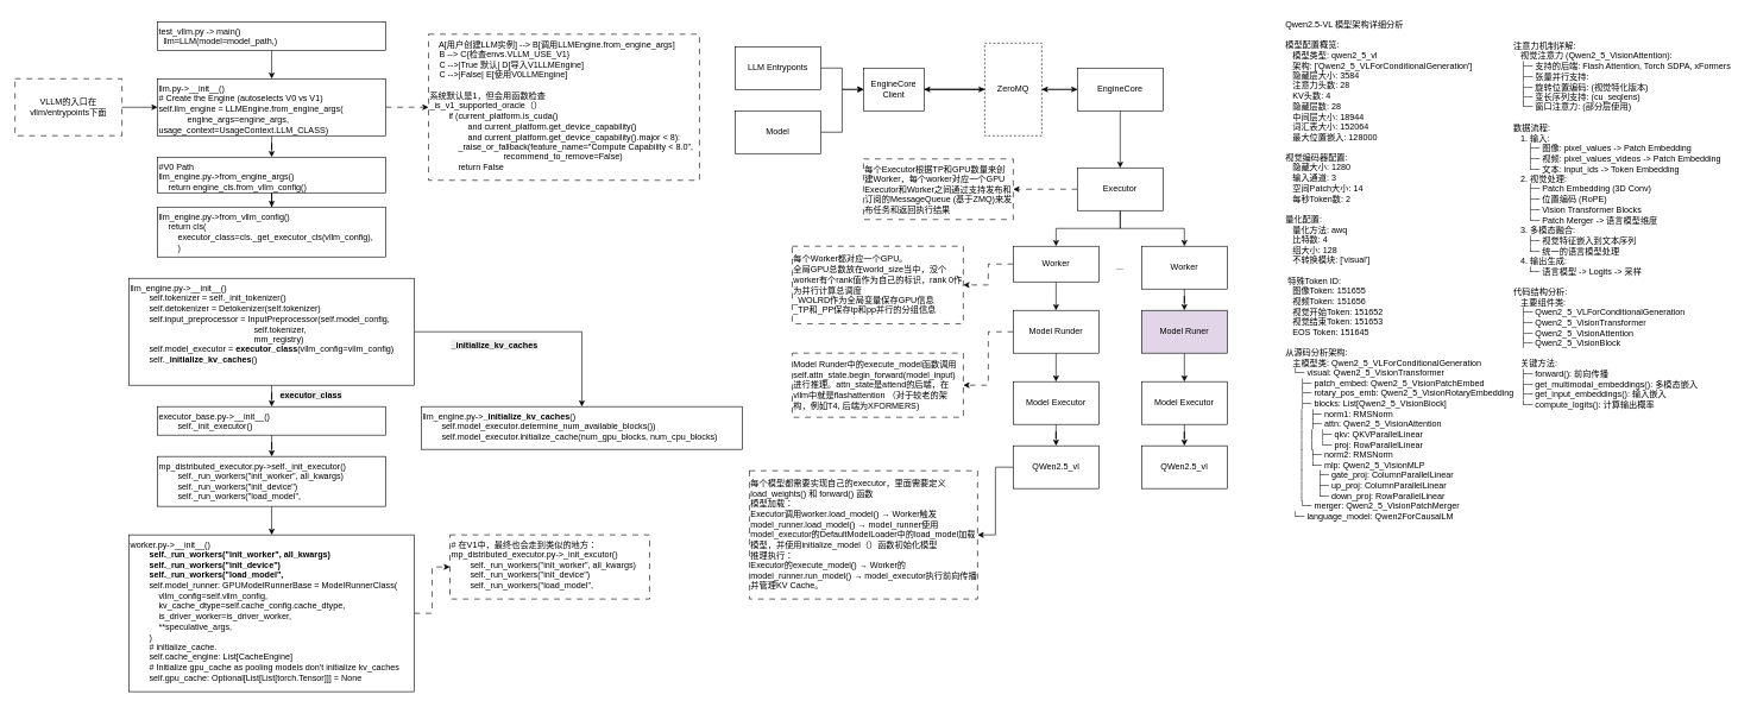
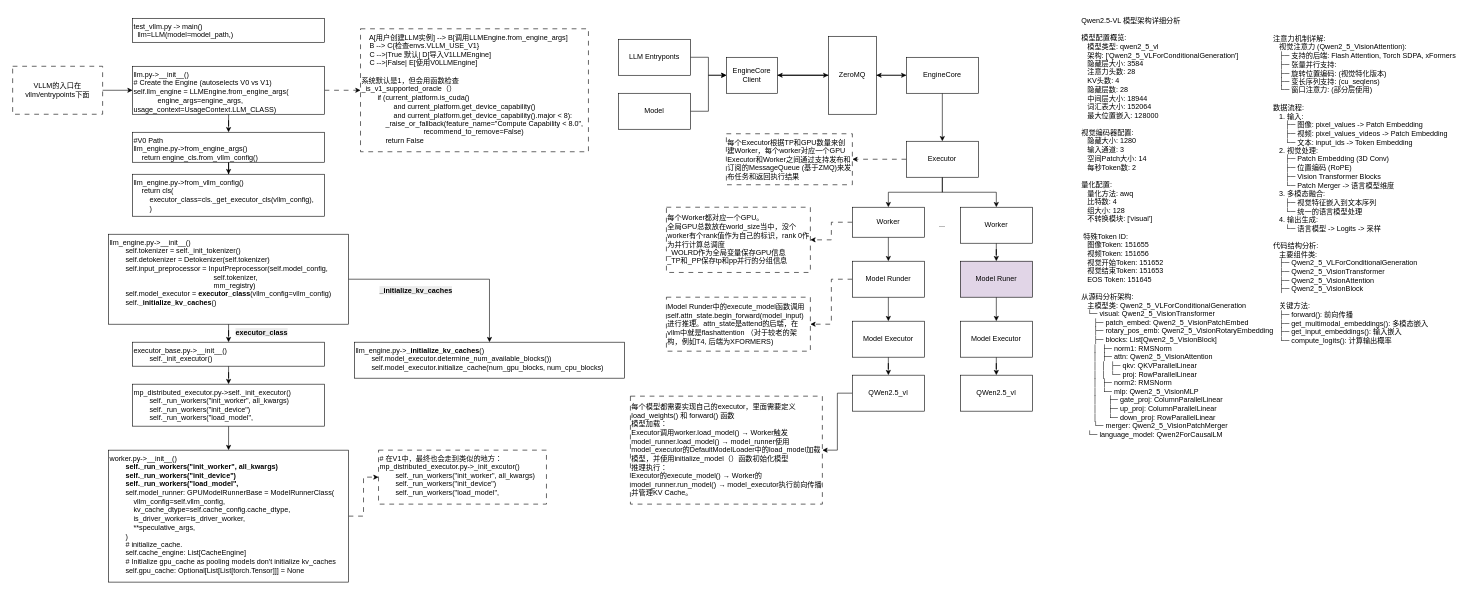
- <mxCell id="7" value="" style="edgeStyle=orthogonalEdgeStyle;rounded=0;orthogonalLoop=1;jettySize=auto;html=1;" parent="1" source="8" target="4" edge="1"><mxGeometry relative="1" as="geometry" /></mxCell>
- <mxCell id="34" value="ZeroMQ" style="rounded=0;whiteSpace=wrap;html=1;dashed=1;" parent="1" vertex="1"><mxGeometry x="1380" y="60" width="80" height="130" as="geometry" /></mxCell>
+ <mxCell id="34" value="ZeroMQ" style="rounded=0;whiteSpace=wrap;html=1;" parent="1" vertex="1"><mxGeometry x="1380" y="60" width="80" height="130" as="geometry" /></mxCell>
